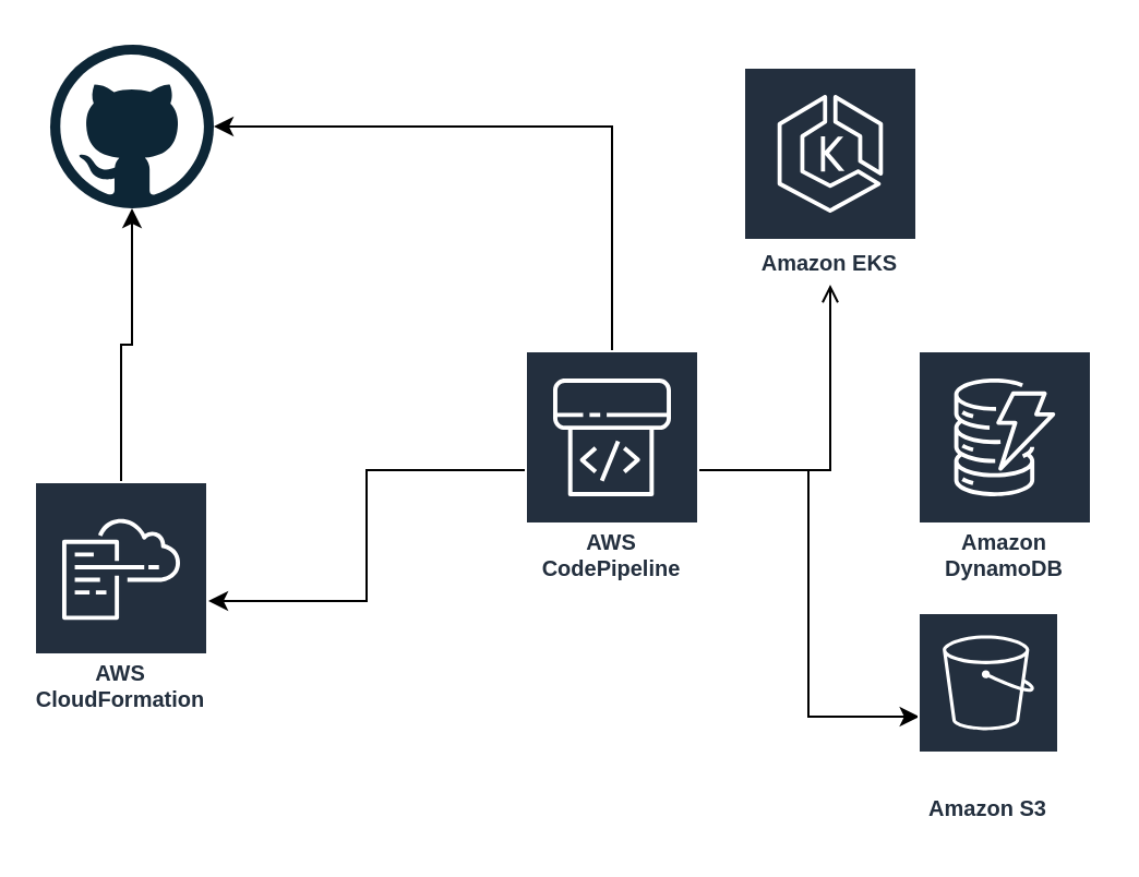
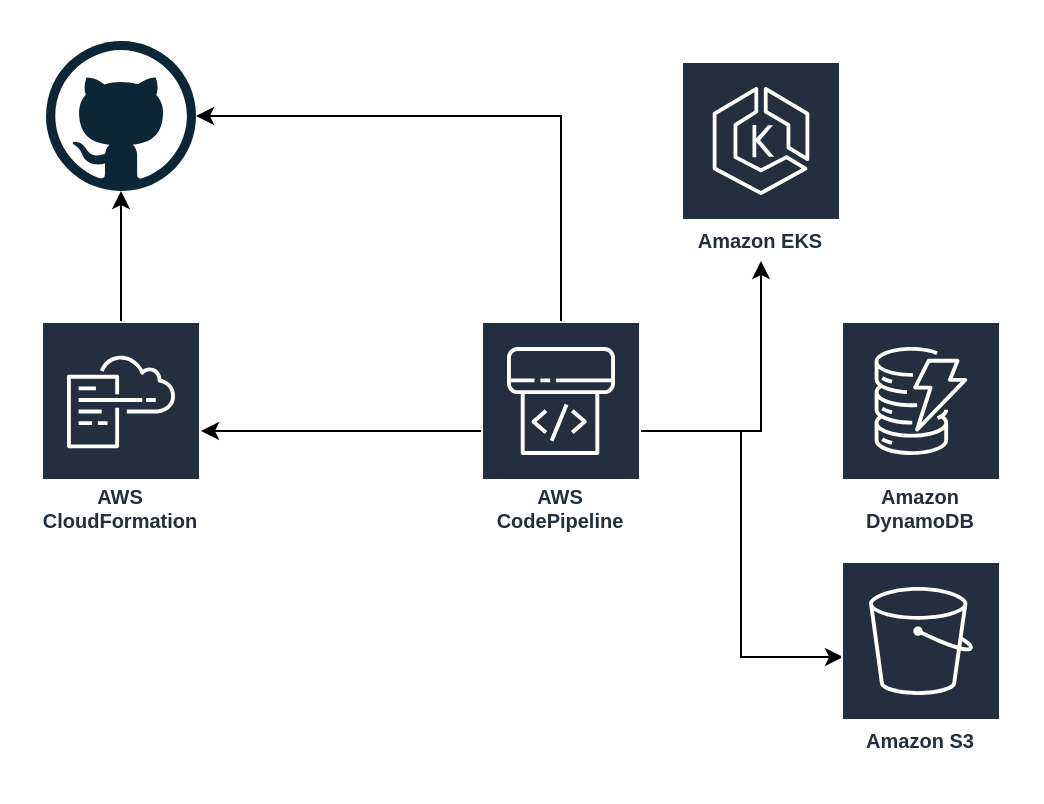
- <mxCell id="4" style="edgeStyle=orthogonalEdgeStyle;rounded=0;orthogonalLoop=1;jettySize=auto;html=1;endArrow=open;" edge="1" parent="1" source="7" target="12"><mxGeometry relative="1" as="geometry" /></mxCell>
+ <mxCell id="4" style="edgeStyle=orthogonalEdgeStyle;rounded=0;orthogonalLoop=1;jettySize=auto;html=1;" edge="1" parent="1" source="7" target="12"><mxGeometry relative="1" as="geometry" /></mxCell>
- <mxCell id="9" value="AWS CloudFormation" style="outlineConnect=0;fontColor=#232F3E;gradientColor=none;strokeColor=#ffffff;fillColor=#232F3E;dashed=0;verticalLabelPosition=middle;verticalAlign=bottom;align=center;html=1;whiteSpace=wrap;fontSize=10;fontStyle=1;spacing=3;shape=mxgraph.aws4.productIcon;prIcon=mxgraph.aws4.cloudformation;" parent="1" vertex="1"><mxGeometry x="15" y="220" width="80" height="110" as="geometry" /></mxCell>
+ <mxCell id="9" value="AWS CloudFormation" style="outlineConnect=0;fontColor=#232F3E;gradientColor=none;strokeColor=#ffffff;fillColor=#232F3E;dashed=0;verticalLabelPosition=middle;verticalAlign=bottom;align=center;html=1;whiteSpace=wrap;fontSize=10;fontStyle=1;spacing=3;shape=mxgraph.aws4.productIcon;prIcon=mxgraph.aws4.cloudformation;" parent="1" vertex="1"><mxGeometry x="20" y="160" width="80" height="110" as="geometry" /></mxCell>
- <mxCell id="10" value="Amazon S3" style="outlineConnect=0;fontColor=#232F3E;gradientColor=none;strokeColor=#ffffff;fillColor=#232F3E;dashed=0;verticalLabelPosition=middle;verticalAlign=bottom;align=center;html=1;whiteSpace=wrap;fontSize=10;fontStyle=1;spacing=3;shape=mxgraph.aws4.productIcon;prIcon=mxgraph.aws4.s3;" parent="1" vertex="1"><mxGeometry x="420" y="280" width="65" height="100" as="geometry" /></mxCell>
+ <mxCell id="10" value="Amazon S3" style="outlineConnect=0;fontColor=#232F3E;gradientColor=none;strokeColor=#ffffff;fillColor=#232F3E;dashed=0;verticalLabelPosition=middle;verticalAlign=bottom;align=center;html=1;whiteSpace=wrap;fontSize=10;fontStyle=1;spacing=3;shape=mxgraph.aws4.productIcon;prIcon=mxgraph.aws4.s3;" parent="1" vertex="1"><mxGeometry x="420" y="280" width="80" height="100" as="geometry" /></mxCell>
